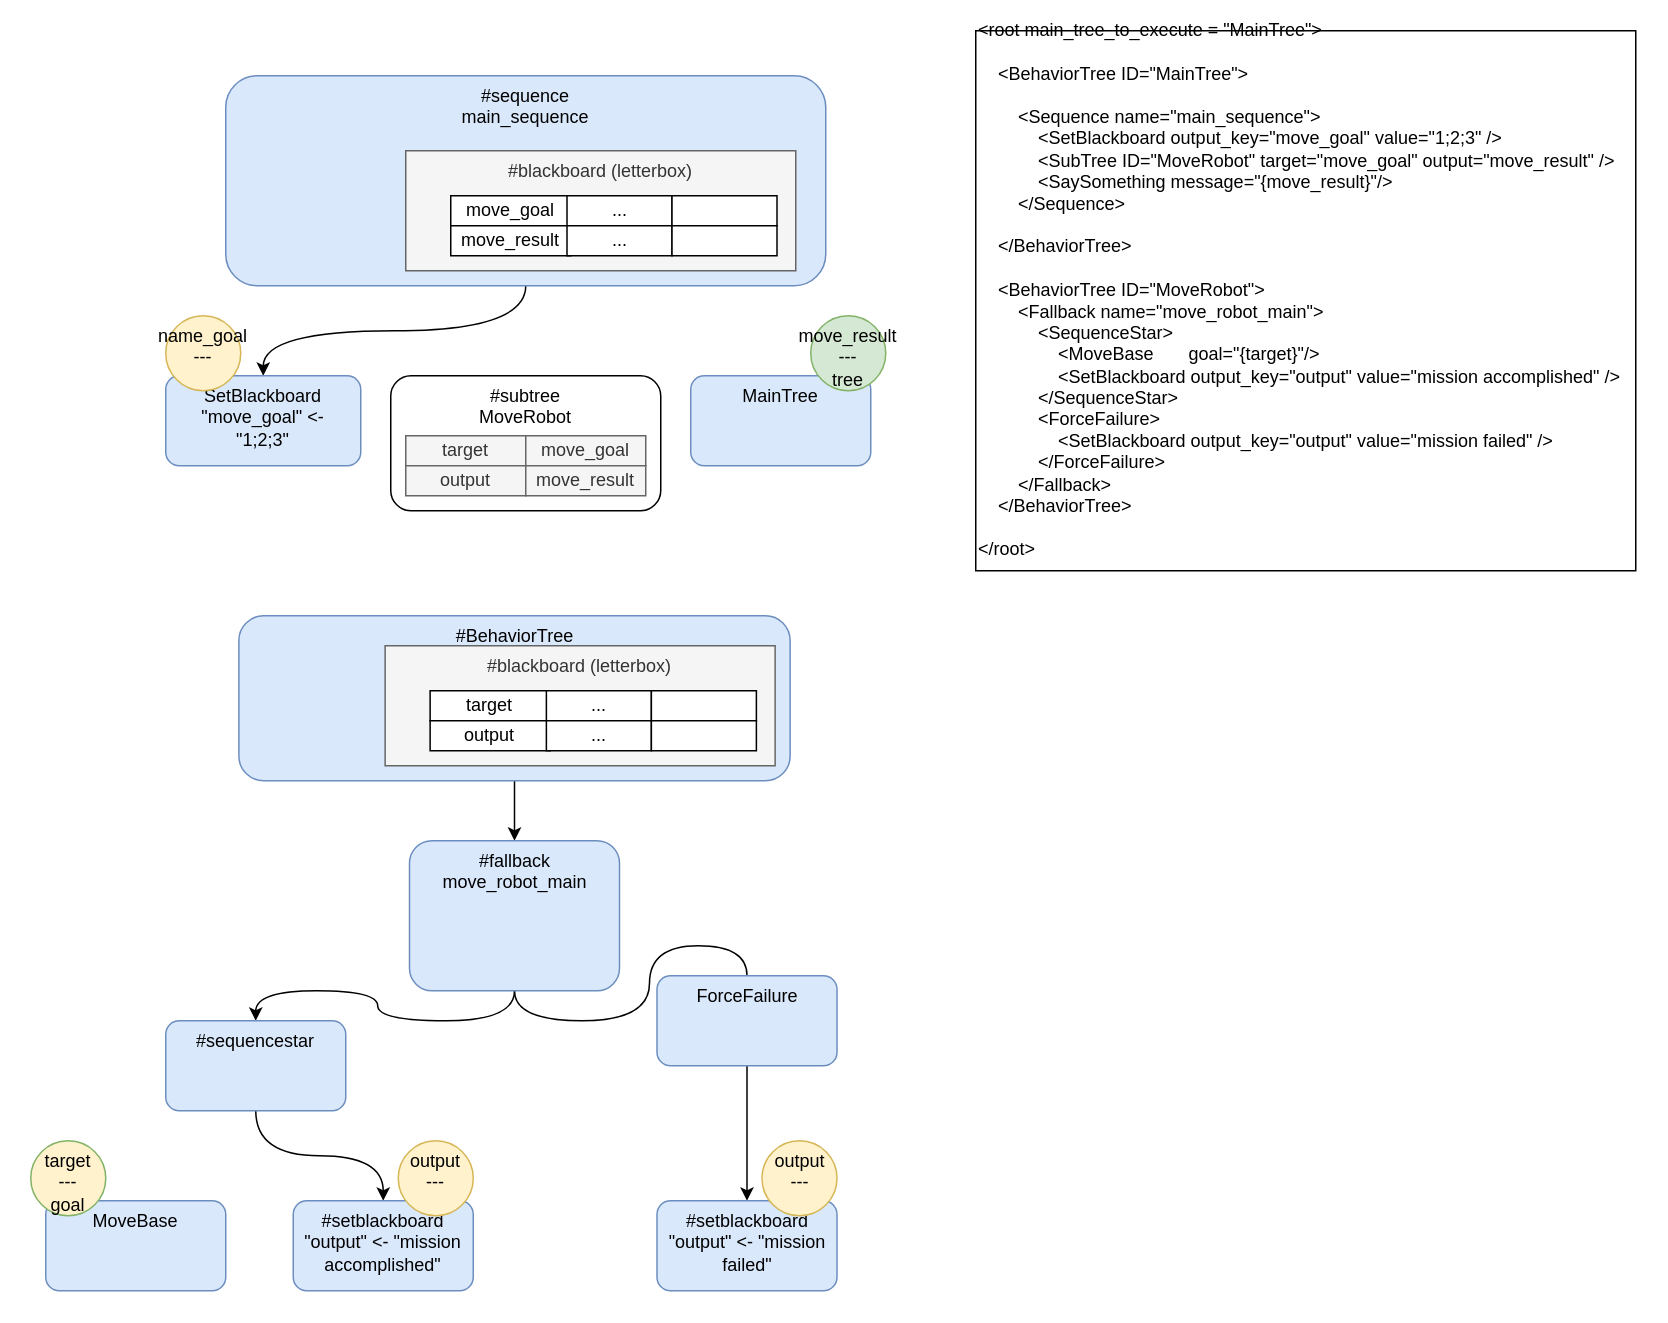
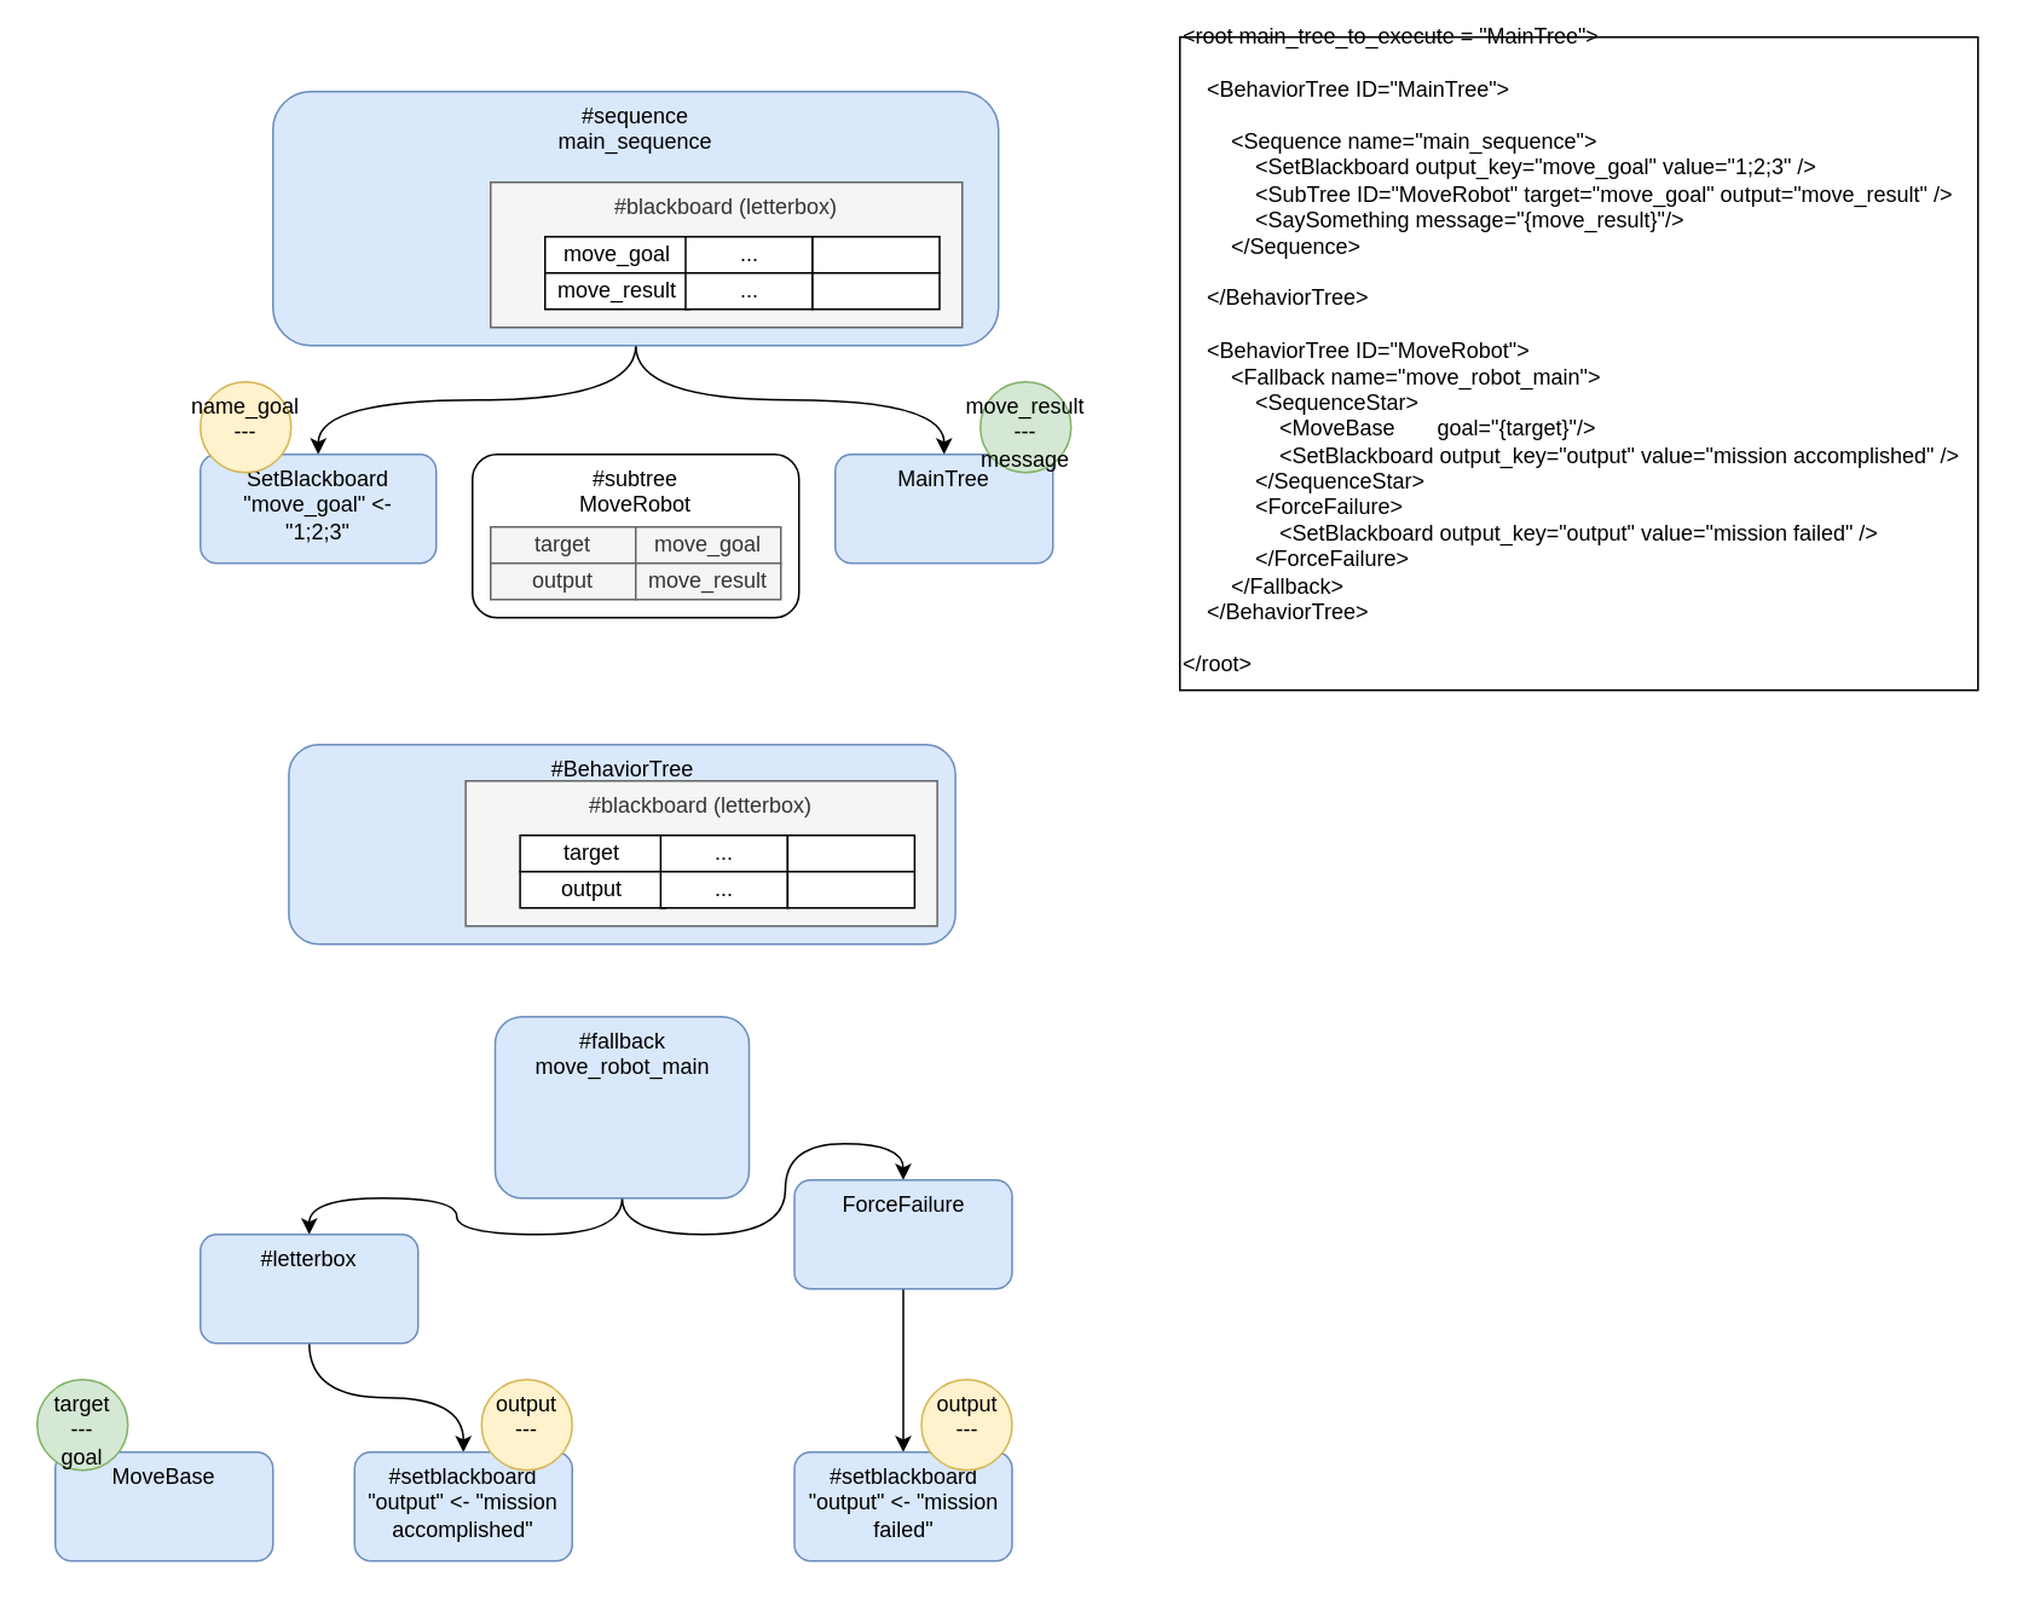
+ <mxCell id="4" style="edgeStyle=orthogonalEdgeStyle;curved=1;orthogonalLoop=1;jettySize=auto;html=1;exitX=0.5;exitY=1;exitDx=0;exitDy=0;entryX=0.5;entryY=0;entryDx=0;entryDy=0;" parent="1" source="5" target="8" edge="1"><mxGeometry relative="1" as="geometry" /></mxCell>
- <mxCell id="20" value="move_result&lt;br&gt;---&lt;br&gt;tree" style="ellipse;whiteSpace=wrap;html=1;aspect=fixed;fillColor=#d5e8d4;strokeColor=#82b366;verticalAlign=top;" vertex="1" parent="1"><mxGeometry x="540" y="210" width="50" height="50" as="geometry" /></mxCell>
+ <mxCell id="20" value="move_result&lt;br&gt;---&lt;br&gt;message" style="ellipse;whiteSpace=wrap;html=1;aspect=fixed;fillColor=#d5e8d4;strokeColor=#82b366;verticalAlign=top;" vertex="1" parent="1"><mxGeometry x="540" y="210" width="50" height="50" as="geometry" /></mxCell>
- <mxCell id="9" style="edgeStyle=orthogonalEdgeStyle;curved=1;orthogonalLoop=1;jettySize=auto;html=1;exitX=0.5;exitY=1;exitDx=0;exitDy=0;" parent="1" source="10" target="13" edge="1"><mxGeometry relative="1" as="geometry" /></mxCell>
- <mxCell id="12" style="edgeStyle=orthogonalEdgeStyle;curved=1;orthogonalLoop=1;jettySize=auto;html=1;exitX=0.5;exitY=1;exitDx=0;exitDy=0;entryX=0.5;entryY=0;entryDx=0;entryDy=0;endArrow=none;" parent="1" source="13" target="19" edge="1"><mxGeometry relative="1" as="geometry" /></mxCell>
+ <mxCell id="12" style="edgeStyle=orthogonalEdgeStyle;curved=1;orthogonalLoop=1;jettySize=auto;html=1;exitX=0.5;exitY=1;exitDx=0;exitDy=0;entryX=0.5;entryY=0;entryDx=0;entryDy=0;" parent="1" source="13" target="19" edge="1"><mxGeometry relative="1" as="geometry" /></mxCell>
- <mxCell id="15" value="#sequencestar" style="rounded=1;whiteSpace=wrap;html=1;fillColor=#dae8fc;strokeColor=#6c8ebf;verticalAlign=top;" parent="1" vertex="1"><mxGeometry x="110" y="680" width="120" height="60" as="geometry" /></mxCell>
+ <mxCell id="15" value="#letterbox" style="rounded=1;whiteSpace=wrap;html=1;fillColor=#dae8fc;strokeColor=#6c8ebf;verticalAlign=top;" parent="1" vertex="1"><mxGeometry x="110" y="680" width="120" height="60" as="geometry" /></mxCell>
- <mxCell id="29" value="target&lt;br&gt;---&lt;br&gt;goal" style="ellipse;whiteSpace=wrap;html=1;aspect=fixed;fillColor=#fff2cc;strokeColor=#82b366;verticalAlign=top;" vertex="1" parent="1"><mxGeometry y="760" width="50" height="50" as="geometry" x="20" /></mxCell>
+ <mxCell id="29" value="target&lt;br&gt;---&lt;br&gt;goal" style="ellipse;whiteSpace=wrap;html=1;aspect=fixed;fillColor=#d5e8d4;strokeColor=#82b366;verticalAlign=top;" vertex="1" parent="1"><mxGeometry y="760" width="50" height="50" as="geometry" x="20" /></mxCell>
